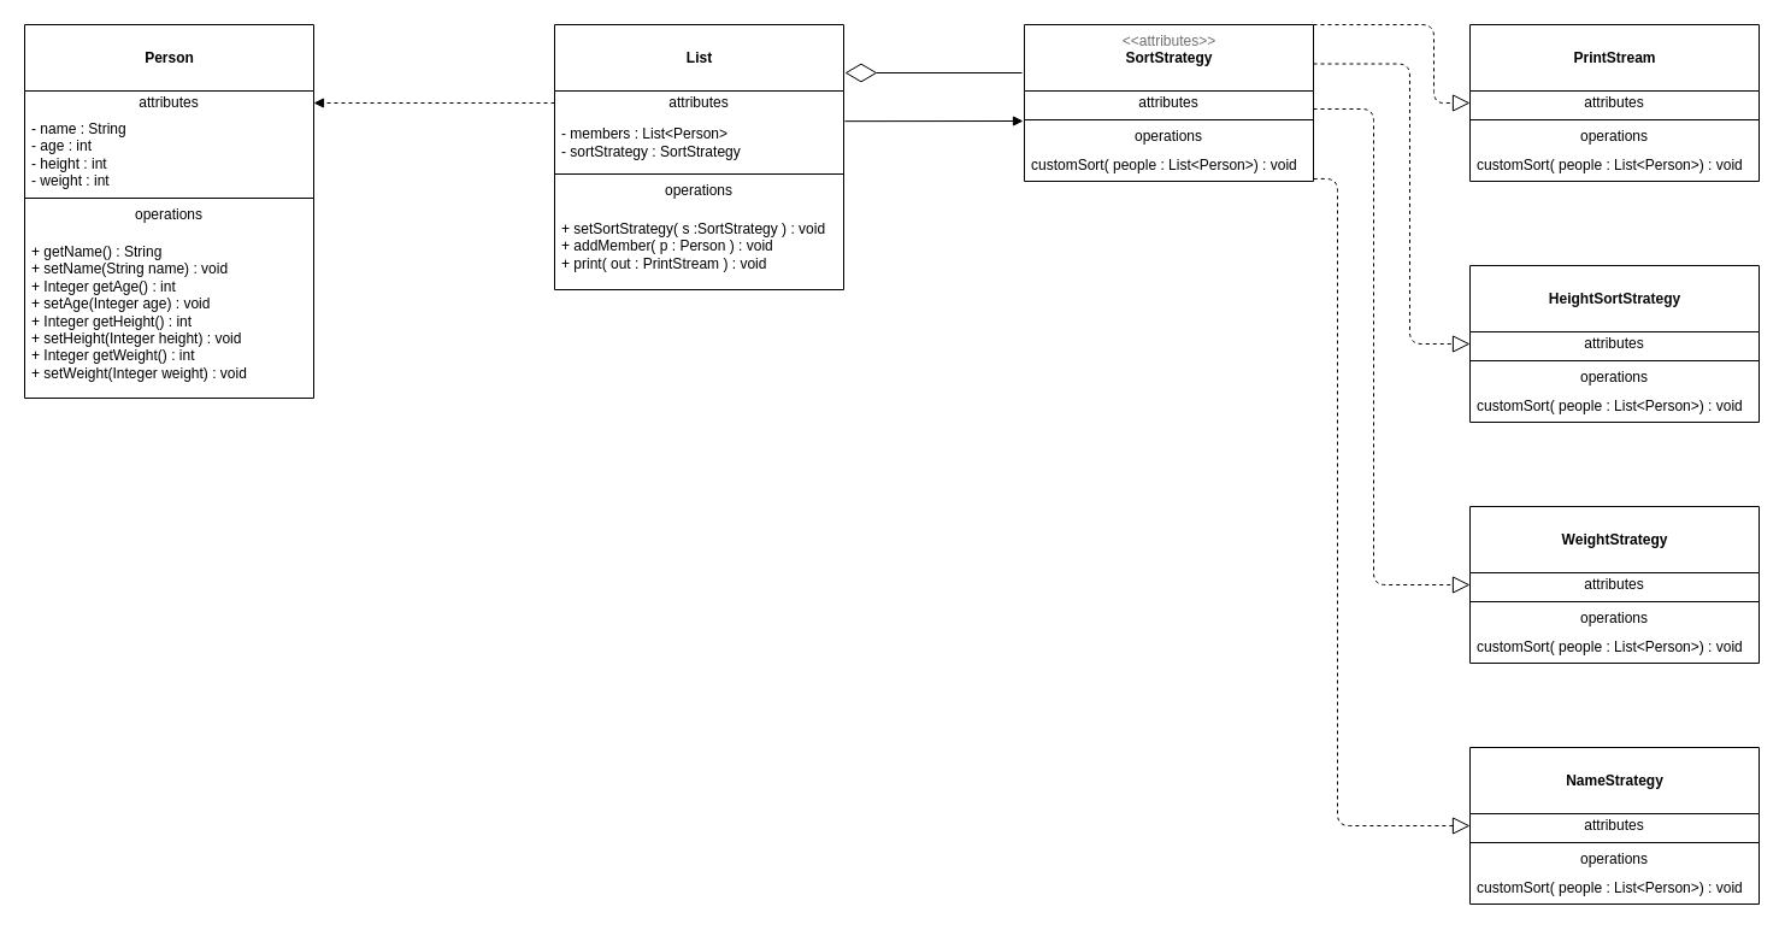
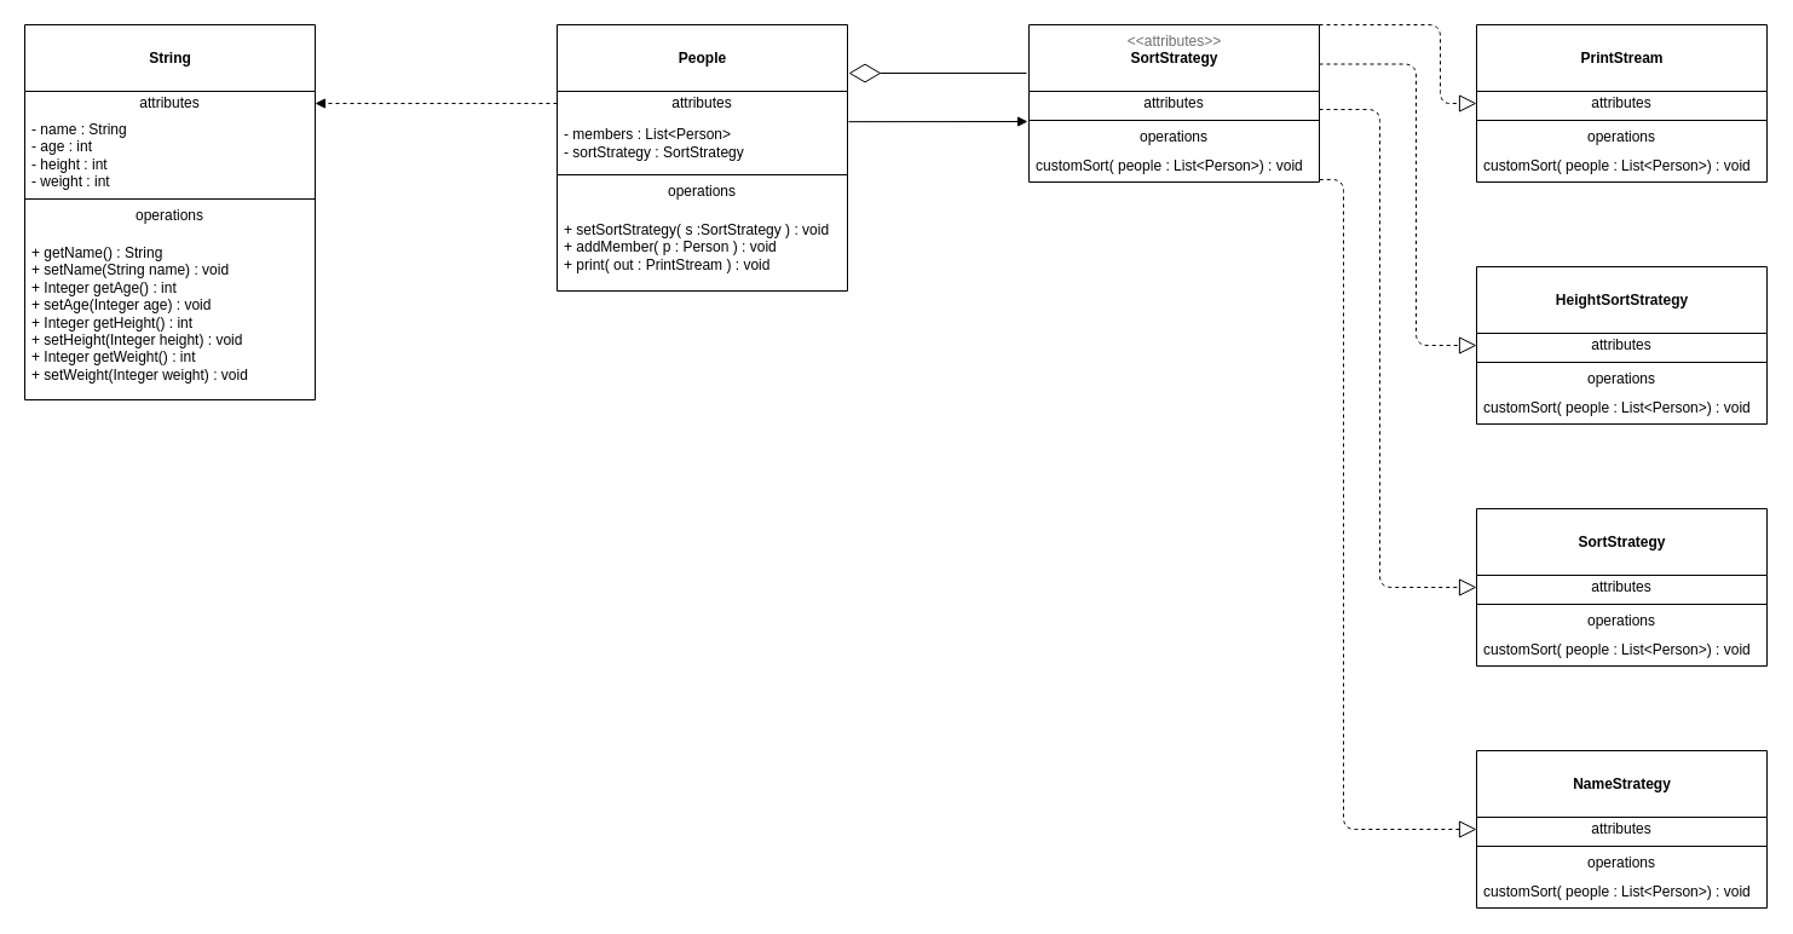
- <mxCell id="2" value="&lt;b&gt;&lt;br&gt;Person&lt;/b&gt;" style="swimlane;fontStyle=0;align=center;verticalAlign=top;childLayout=stackLayout;horizontal=1;startSize=55;horizontalStack=0;resizeParent=1;resizeParentMax=0;resizeLast=0;collapsible=0;marginBottom=0;html=1;" vertex="1" parent="1"><mxGeometry x="20" y="20" width="240" height="310" as="geometry" /></mxCell>
+ <mxCell id="2" value="&lt;b&gt;&lt;br&gt;String&lt;/b&gt;" style="swimlane;fontStyle=0;align=center;verticalAlign=top;childLayout=stackLayout;horizontal=1;startSize=55;horizontalStack=0;resizeParent=1;resizeParentMax=0;resizeLast=0;collapsible=0;marginBottom=0;html=1;" vertex="1" parent="1"><mxGeometry x="20" y="20" width="240" height="310" as="geometry" /></mxCell>
- <mxCell id="8" value="&lt;b&gt;&lt;br&gt;List&lt;/b&gt;" style="swimlane;fontStyle=0;align=center;verticalAlign=top;childLayout=stackLayout;horizontal=1;startSize=55;horizontalStack=0;resizeParent=1;resizeParentMax=0;resizeLast=0;collapsible=0;marginBottom=0;html=1;" vertex="1" parent="1"><mxGeometry x="460" y="20" width="240" height="220" as="geometry" /></mxCell>
+ <mxCell id="8" value="&lt;b&gt;&lt;br&gt;People&lt;/b&gt;" style="swimlane;fontStyle=0;align=center;verticalAlign=top;childLayout=stackLayout;horizontal=1;startSize=55;horizontalStack=0;resizeParent=1;resizeParentMax=0;resizeLast=0;collapsible=0;marginBottom=0;html=1;" vertex="1" parent="1"><mxGeometry x="460" y="20" width="240" height="220" as="geometry" /></mxCell>
- <mxCell id="29" value="&lt;b&gt;&lt;br&gt;WeightStrategy&lt;/b&gt;" style="swimlane;fontStyle=0;align=center;verticalAlign=top;childLayout=stackLayout;horizontal=1;startSize=55;horizontalStack=0;resizeParent=1;resizeParentMax=0;resizeLast=0;collapsible=0;marginBottom=0;html=1;" vertex="1" parent="1"><mxGeometry x="1220" y="420" width="240" height="130" as="geometry" /></mxCell>
+ <mxCell id="29" value="&lt;b&gt;&lt;br&gt;SortStrategy&lt;/b&gt;" style="swimlane;fontStyle=0;align=center;verticalAlign=top;childLayout=stackLayout;horizontal=1;startSize=55;horizontalStack=0;resizeParent=1;resizeParentMax=0;resizeLast=0;collapsible=0;marginBottom=0;html=1;" vertex="1" parent="1"><mxGeometry x="1220" y="420" width="240" height="130" as="geometry" /></mxCell>
